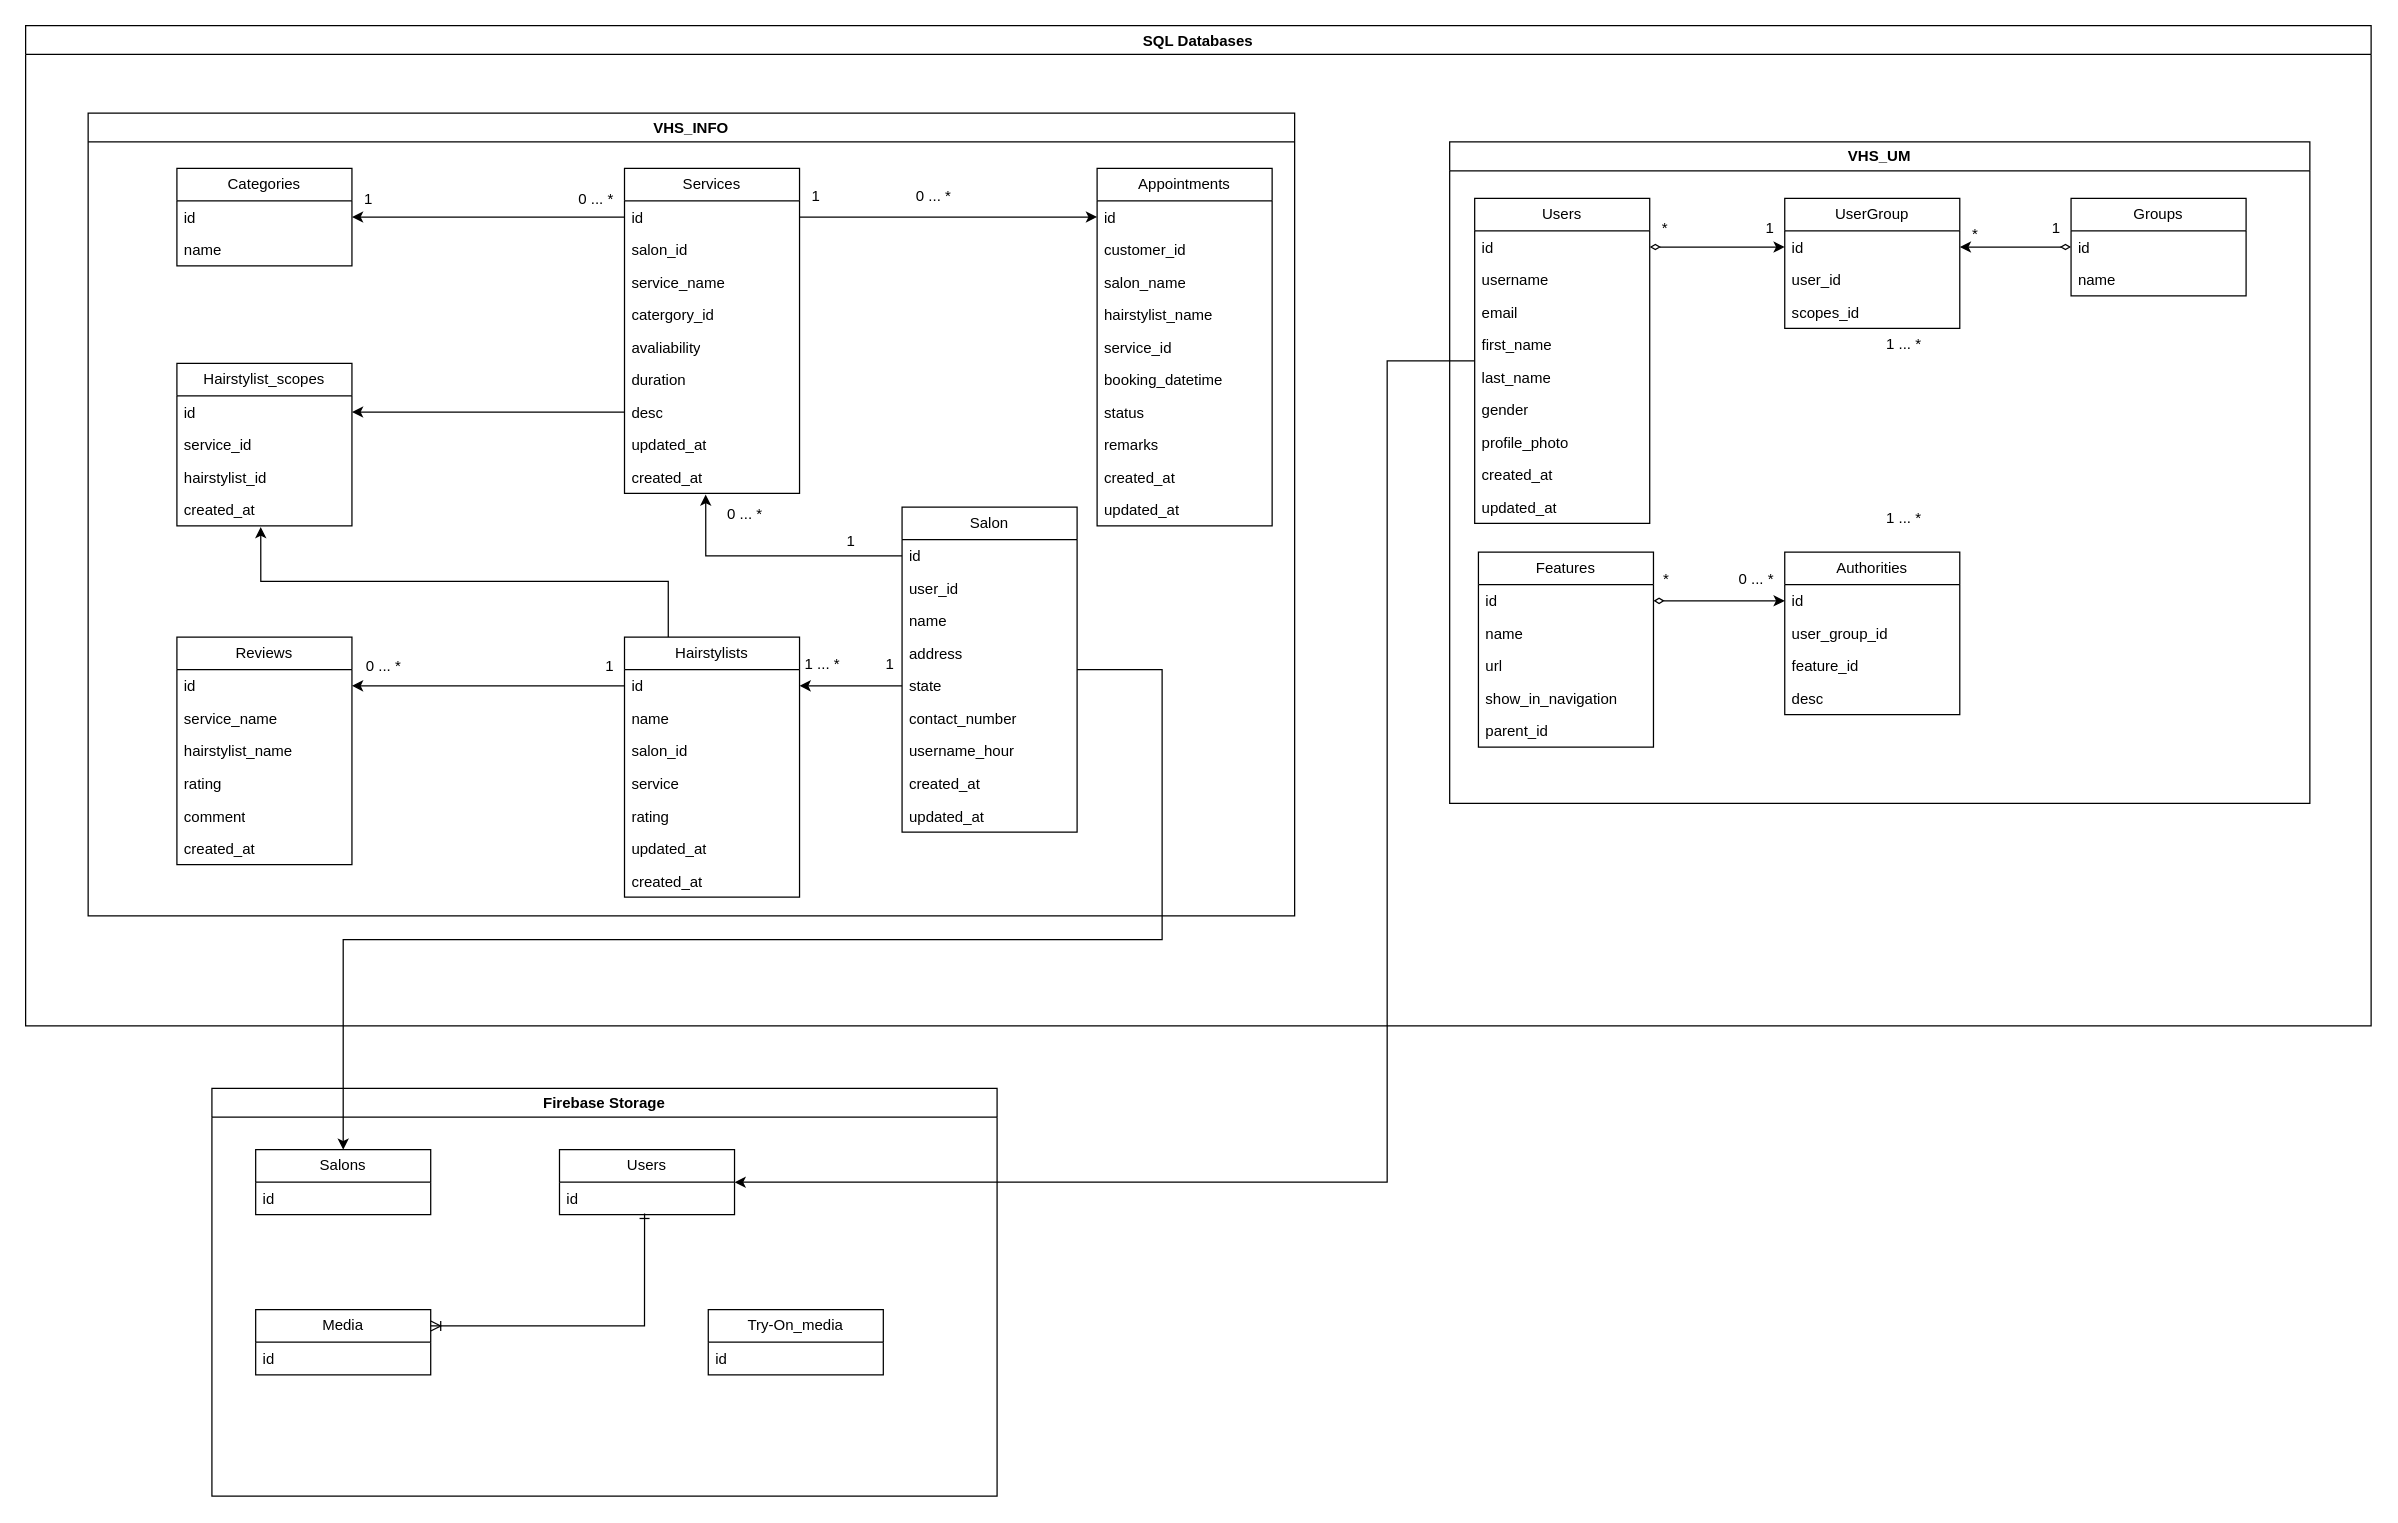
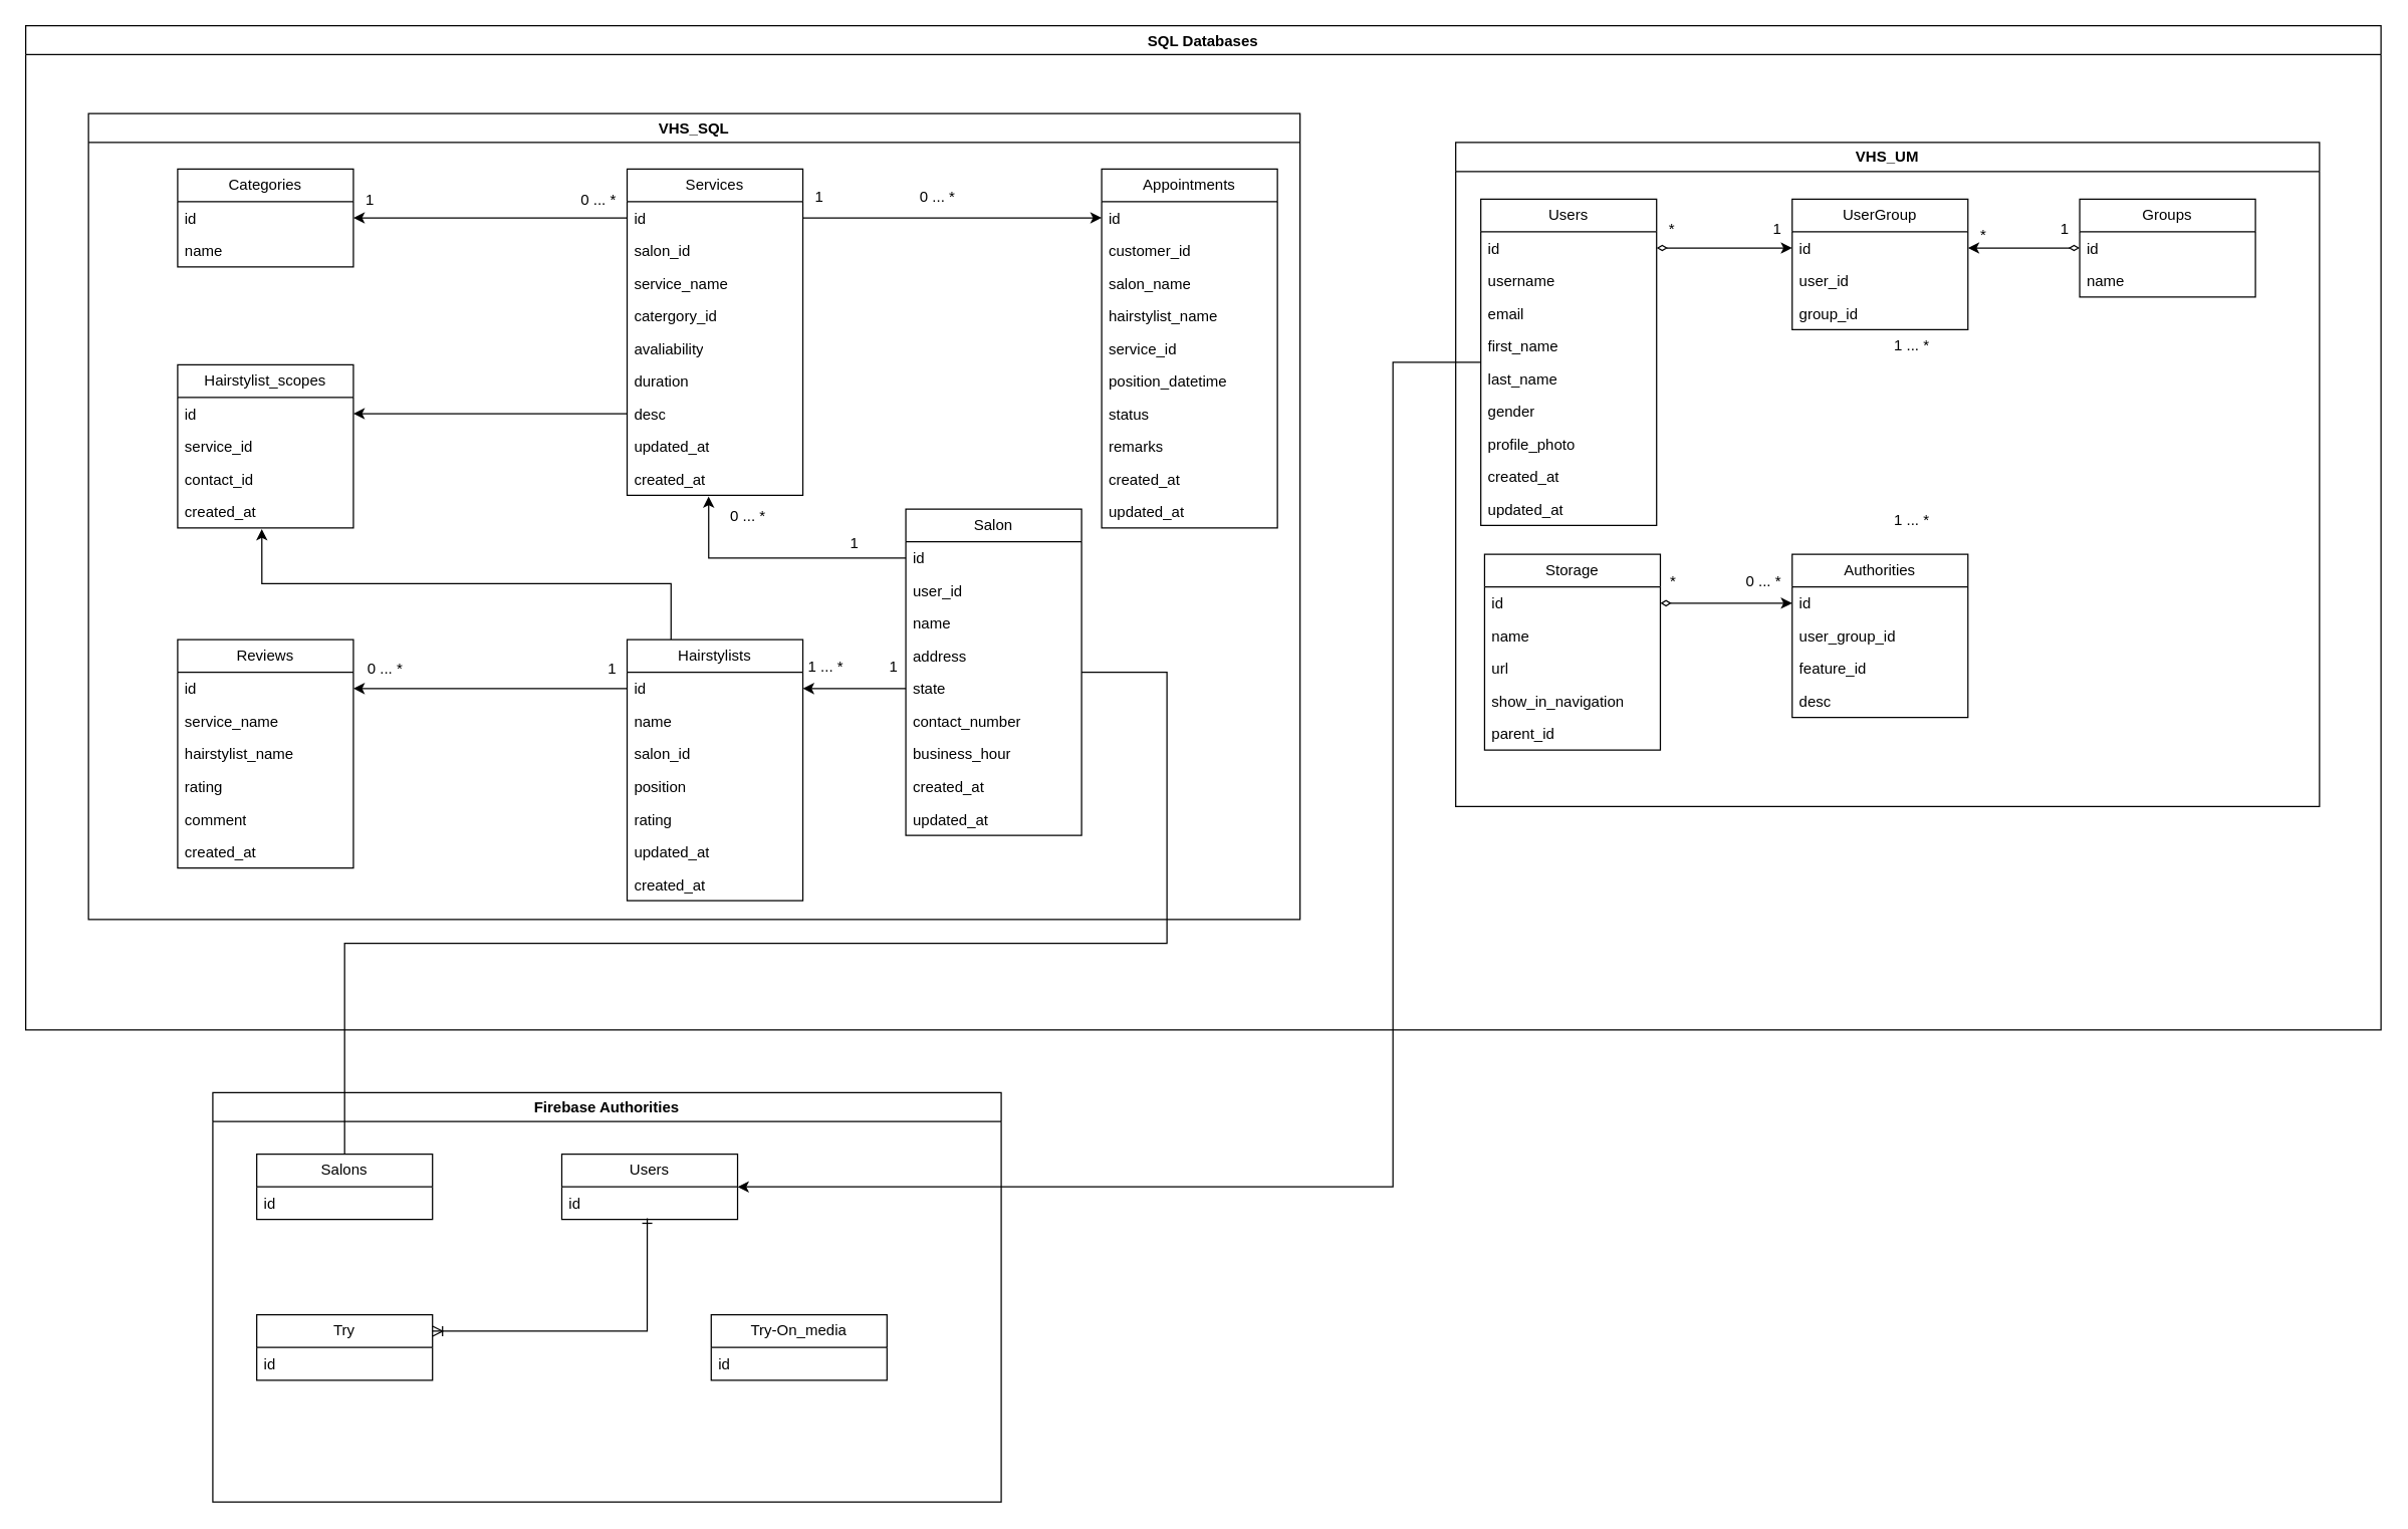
- <mxCell id="43" value="VHS_INFO" style="swimlane;whiteSpace=wrap;html=1;" parent="2" vertex="1"><mxGeometry x="50" y="70" width="965" height="642" as="geometry" /></mxCell>
+ <mxCell id="43" value="VHS_SQL" style="swimlane;whiteSpace=wrap;html=1;" parent="2" vertex="1"><mxGeometry x="50" y="70" width="965" height="642" as="geometry" /></mxCell>
- <mxCell id="31" value="scopes_id" style="text;strokeColor=none;fillColor=none;align=left;verticalAlign=top;spacingLeft=4;spacingRight=4;overflow=hidden;rotatable=0;points=[[0,0.5],[1,0.5]];portConstraint=eastwest;whiteSpace=wrap;html=1;" parent="28" vertex="1"><mxGeometry y="78" width="140" height="26" as="geometry" /></mxCell>
+ <mxCell id="31" value="group_id" style="text;strokeColor=none;fillColor=none;align=left;verticalAlign=top;spacingLeft=4;spacingRight=4;overflow=hidden;rotatable=0;points=[[0,0.5],[1,0.5]];portConstraint=eastwest;whiteSpace=wrap;html=1;" parent="28" vertex="1"><mxGeometry y="78" width="140" height="26" as="geometry" /></mxCell>
- <mxCell id="50" value="booking_datetime" style="text;strokeColor=none;fillColor=none;align=left;verticalAlign=top;spacingLeft=4;spacingRight=4;overflow=hidden;rotatable=0;points=[[0,0.5],[1,0.5]];portConstraint=eastwest;whiteSpace=wrap;html=1;" parent="44" vertex="1"><mxGeometry y="156" width="140" height="26" as="geometry" /></mxCell>
+ <mxCell id="50" value="position_datetime" style="text;strokeColor=none;fillColor=none;align=left;verticalAlign=top;spacingLeft=4;spacingRight=4;overflow=hidden;rotatable=0;points=[[0,0.5],[1,0.5]];portConstraint=eastwest;whiteSpace=wrap;html=1;" parent="44" vertex="1"><mxGeometry y="156" width="140" height="26" as="geometry" /></mxCell>
- <mxCell id="112" value="hairstylist_id" style="text;strokeColor=none;fillColor=none;align=left;verticalAlign=top;spacingLeft=4;spacingRight=4;overflow=hidden;rotatable=0;points=[[0,0.5],[1,0.5]];portConstraint=eastwest;whiteSpace=wrap;html=1;" parent="109" vertex="1"><mxGeometry y="78" width="140" height="26" as="geometry" /></mxCell>
+ <mxCell id="112" value="contact_id" style="text;strokeColor=none;fillColor=none;align=left;verticalAlign=top;spacingLeft=4;spacingRight=4;overflow=hidden;rotatable=0;points=[[0,0.5],[1,0.5]];portConstraint=eastwest;whiteSpace=wrap;html=1;" parent="109" vertex="1"><mxGeometry y="78" width="140" height="26" as="geometry" /></mxCell>
- <mxCell id="17" value="Features" style="swimlane;fontStyle=0;childLayout=stackLayout;horizontal=1;startSize=26;fillColor=none;horizontalStack=0;resizeParent=1;resizeParentMax=0;resizeLast=0;collapsible=1;marginBottom=0;whiteSpace=wrap;html=1;" parent="3" vertex="1"><mxGeometry x="23" y="328" width="140" height="156" as="geometry" /></mxCell>
+ <mxCell id="17" value="Storage" style="swimlane;fontStyle=0;childLayout=stackLayout;horizontal=1;startSize=26;fillColor=none;horizontalStack=0;resizeParent=1;resizeParentMax=0;resizeLast=0;collapsible=1;marginBottom=0;whiteSpace=wrap;html=1;" parent="3" vertex="1"><mxGeometry x="23" y="328" width="140" height="156" as="geometry" /></mxCell>
- <mxCell id="83" value="username_hour" style="text;strokeColor=none;fillColor=none;align=left;verticalAlign=top;spacingLeft=4;spacingRight=4;overflow=hidden;rotatable=0;points=[[0,0.5],[1,0.5]];portConstraint=eastwest;whiteSpace=wrap;html=1;" parent="76" vertex="1"><mxGeometry y="182" width="140" height="26" as="geometry" /></mxCell>
+ <mxCell id="83" value="business_hour" style="text;strokeColor=none;fillColor=none;align=left;verticalAlign=top;spacingLeft=4;spacingRight=4;overflow=hidden;rotatable=0;points=[[0,0.5],[1,0.5]];portConstraint=eastwest;whiteSpace=wrap;html=1;" parent="76" vertex="1"><mxGeometry y="182" width="140" height="26" as="geometry" /></mxCell>
- <mxCell id="99" value="service" style="text;strokeColor=none;fillColor=none;align=left;verticalAlign=top;spacingLeft=4;spacingRight=4;overflow=hidden;rotatable=0;points=[[0,0.5],[1,0.5]];portConstraint=eastwest;whiteSpace=wrap;html=1;" parent="95" vertex="1"><mxGeometry y="104" width="140" height="26" as="geometry" /></mxCell>
+ <mxCell id="99" value="position" style="text;strokeColor=none;fillColor=none;align=left;verticalAlign=top;spacingLeft=4;spacingRight=4;overflow=hidden;rotatable=0;points=[[0,0.5],[1,0.5]];portConstraint=eastwest;whiteSpace=wrap;html=1;" parent="95" vertex="1"><mxGeometry y="104" width="140" height="26" as="geometry" /></mxCell>
- <mxCell id="115" value="Firebase Storage" style="swimlane;" parent="1" vertex="1"><mxGeometry x="169" y="870" width="628" height="326" as="geometry" /></mxCell>
+ <mxCell id="115" value="Firebase Authorities" style="swimlane;" parent="1" vertex="1"><mxGeometry x="169" y="870" width="628" height="326" as="geometry" /></mxCell>
- <mxCell id="125" style="edgeStyle=orthogonalEdgeStyle;rounded=0;orthogonalLoop=1;jettySize=auto;html=1;entryX=0.5;entryY=0;entryDx=0;entryDy=0;startArrow=none;startFill=0;endArrow=classic;endFill=1;" parent="1" source="76" target="116" edge="1"><mxGeometry relative="1" as="geometry"><Array as="points"><mxPoint x="929" y="751" /><mxPoint x="274" y="751" /></Array></mxGeometry></mxCell>
+ <mxCell id="125" style="edgeStyle=orthogonalEdgeStyle;rounded=0;orthogonalLoop=1;jettySize=auto;html=1;entryX=0.5;entryY=0;entryDx=0;entryDy=0;startArrow=none;startFill=0;endArrow=none;endFill=1;" parent="1" source="76" target="116" edge="1"><mxGeometry relative="1" as="geometry"><Array as="points"><mxPoint x="929" y="751" /><mxPoint x="274" y="751" /></Array></mxGeometry></mxCell>
- <mxCell id="118" value="Media" style="swimlane;fontStyle=0;childLayout=stackLayout;horizontal=1;startSize=26;fillColor=none;horizontalStack=0;resizeParent=1;resizeParentMax=0;resizeLast=0;collapsible=1;marginBottom=0;whiteSpace=wrap;html=1;" parent="115" vertex="1"><mxGeometry x="35" y="177" width="140" height="52" as="geometry" /></mxCell>
+ <mxCell id="118" value="Try" style="swimlane;fontStyle=0;childLayout=stackLayout;horizontal=1;startSize=26;fillColor=none;horizontalStack=0;resizeParent=1;resizeParentMax=0;resizeLast=0;collapsible=1;marginBottom=0;whiteSpace=wrap;html=1;" parent="115" vertex="1"><mxGeometry x="35" y="177" width="140" height="52" as="geometry" /></mxCell>
